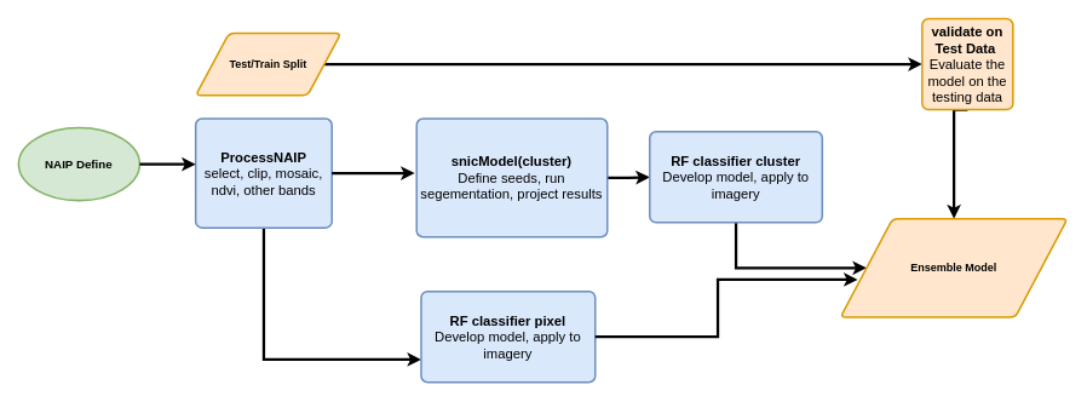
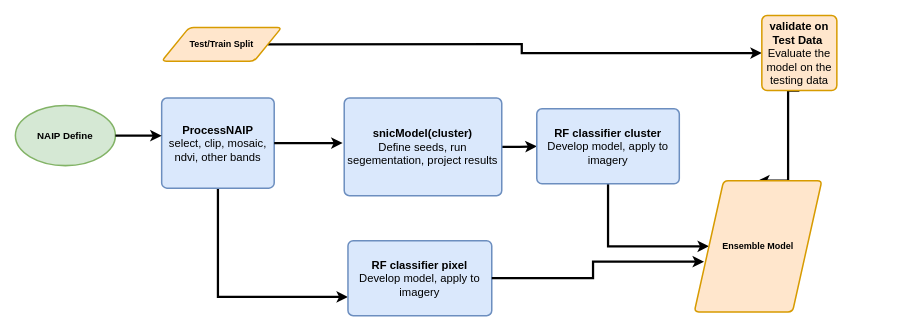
- <mxCell id="6" value="Test/Train Split" style="shape=parallelogram;html=1;strokeWidth=2;perimeter=parallelogramPerimeter;whiteSpace=wrap;rounded=1;arcSize=12;size=0.23;fontStyle=1;fillColor=#ffe6cc;strokeColor=#d79b00;" parent="1" vertex="1"><mxGeometry x="215" y="35.72" width="160" height="68.57" as="geometry" /></mxCell>
+ <mxCell id="6" value="Test/Train Split" style="shape=parallelogram;html=1;strokeWidth=2;perimeter=parallelogramPerimeter;whiteSpace=wrap;rounded=1;arcSize=12;size=0.23;fontStyle=1;fillColor=#ffe6cc;strokeColor=#d79b00;" parent="1" vertex="1"><mxGeometry x="215" y="35.72" width="160" height="45" as="geometry" /></mxCell>
- <mxCell id="14" value="Ensemble Model" style="shape=parallelogram;html=1;strokeWidth=2;perimeter=parallelogramPerimeter;whiteSpace=wrap;rounded=1;arcSize=12;size=0.23;fontStyle=1;fillColor=#ffe6cc;strokeColor=#d79b00;" parent="1" vertex="1"><mxGeometry x="925" y="240" width="250" height="108.57" as="geometry" /></mxCell>
+ <mxCell id="14" value="Ensemble Model" style="shape=parallelogram;html=1;strokeWidth=2;perimeter=parallelogramPerimeter;whiteSpace=wrap;rounded=1;arcSize=12;size=0.23;fontStyle=1;fillColor=#ffe6cc;strokeColor=#d79b00;" parent="1" vertex="1"><mxGeometry x="925" y="240" width="170" height="175" as="geometry" /></mxCell>
